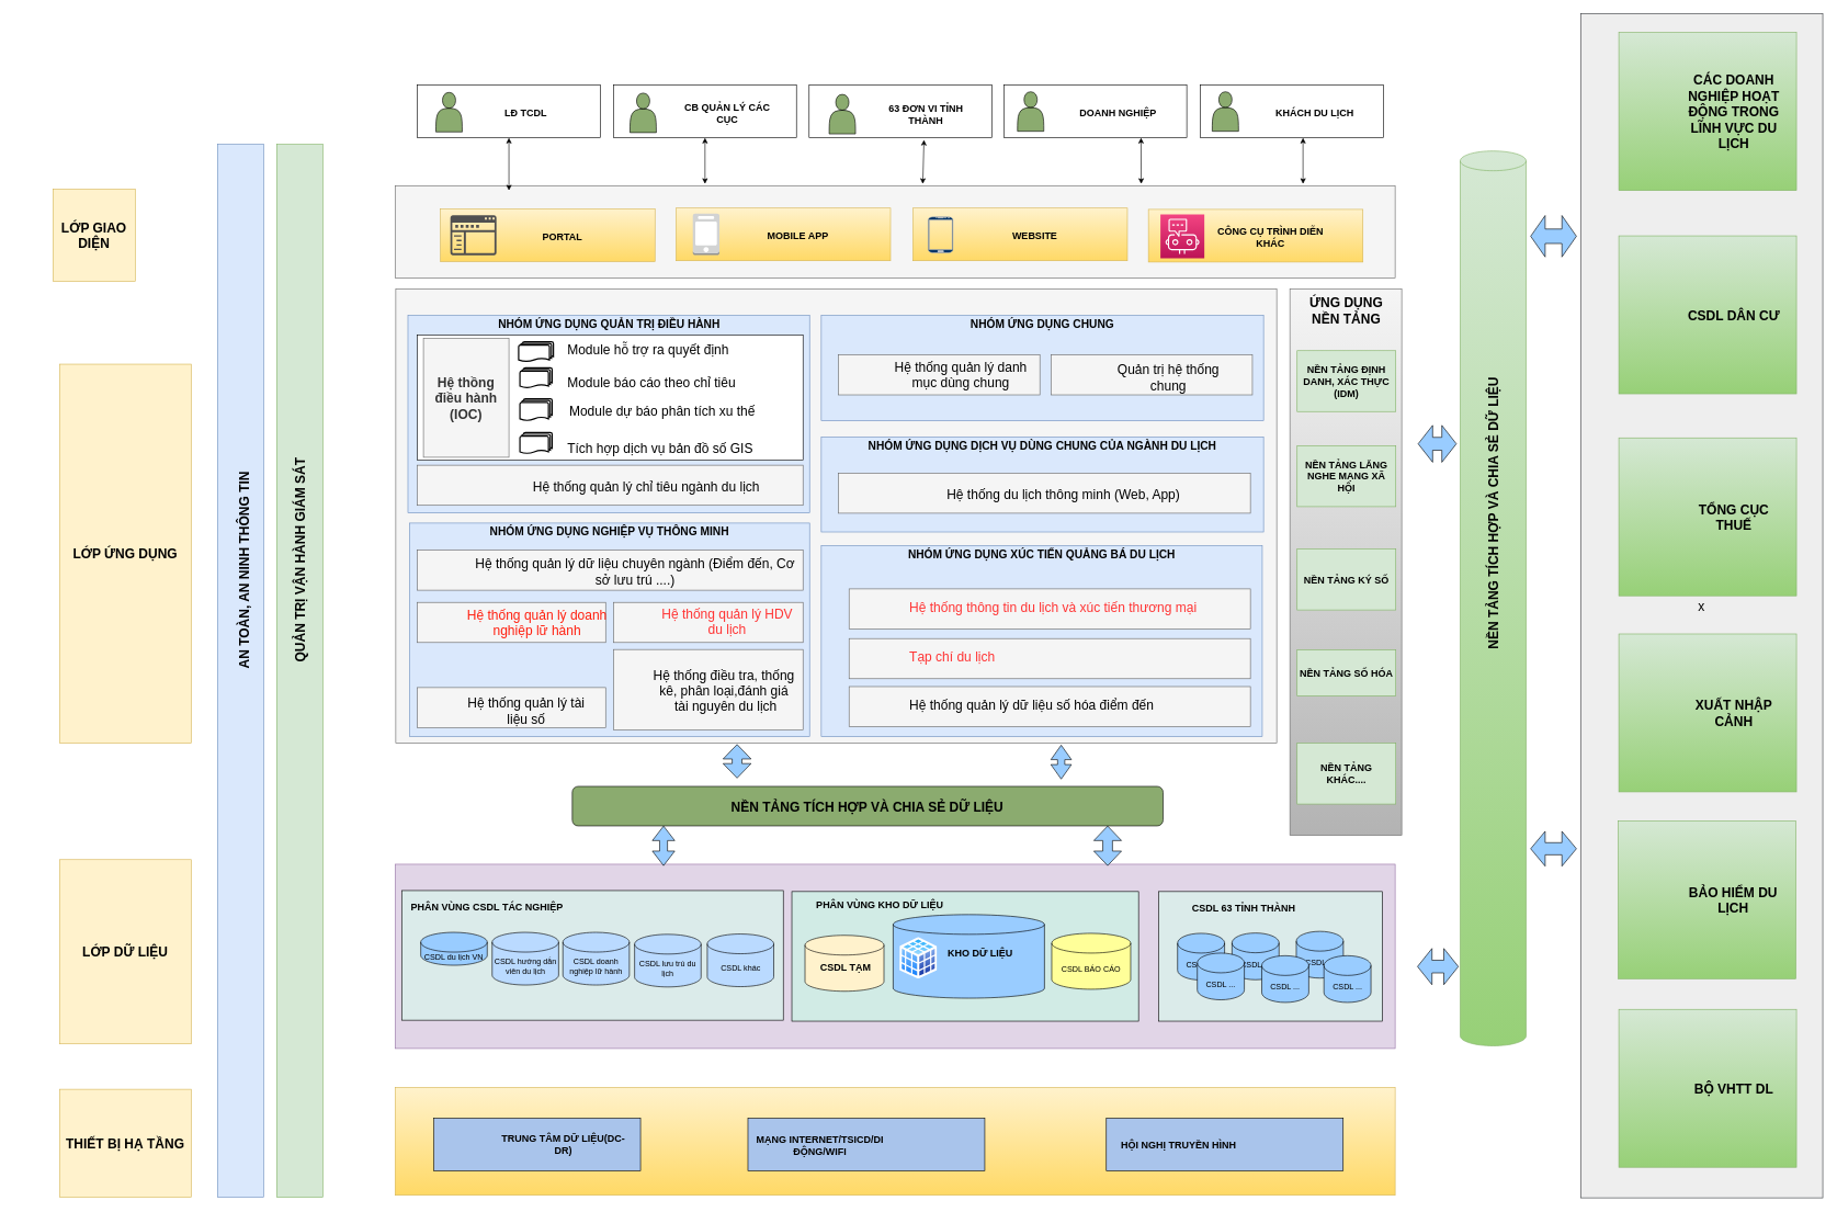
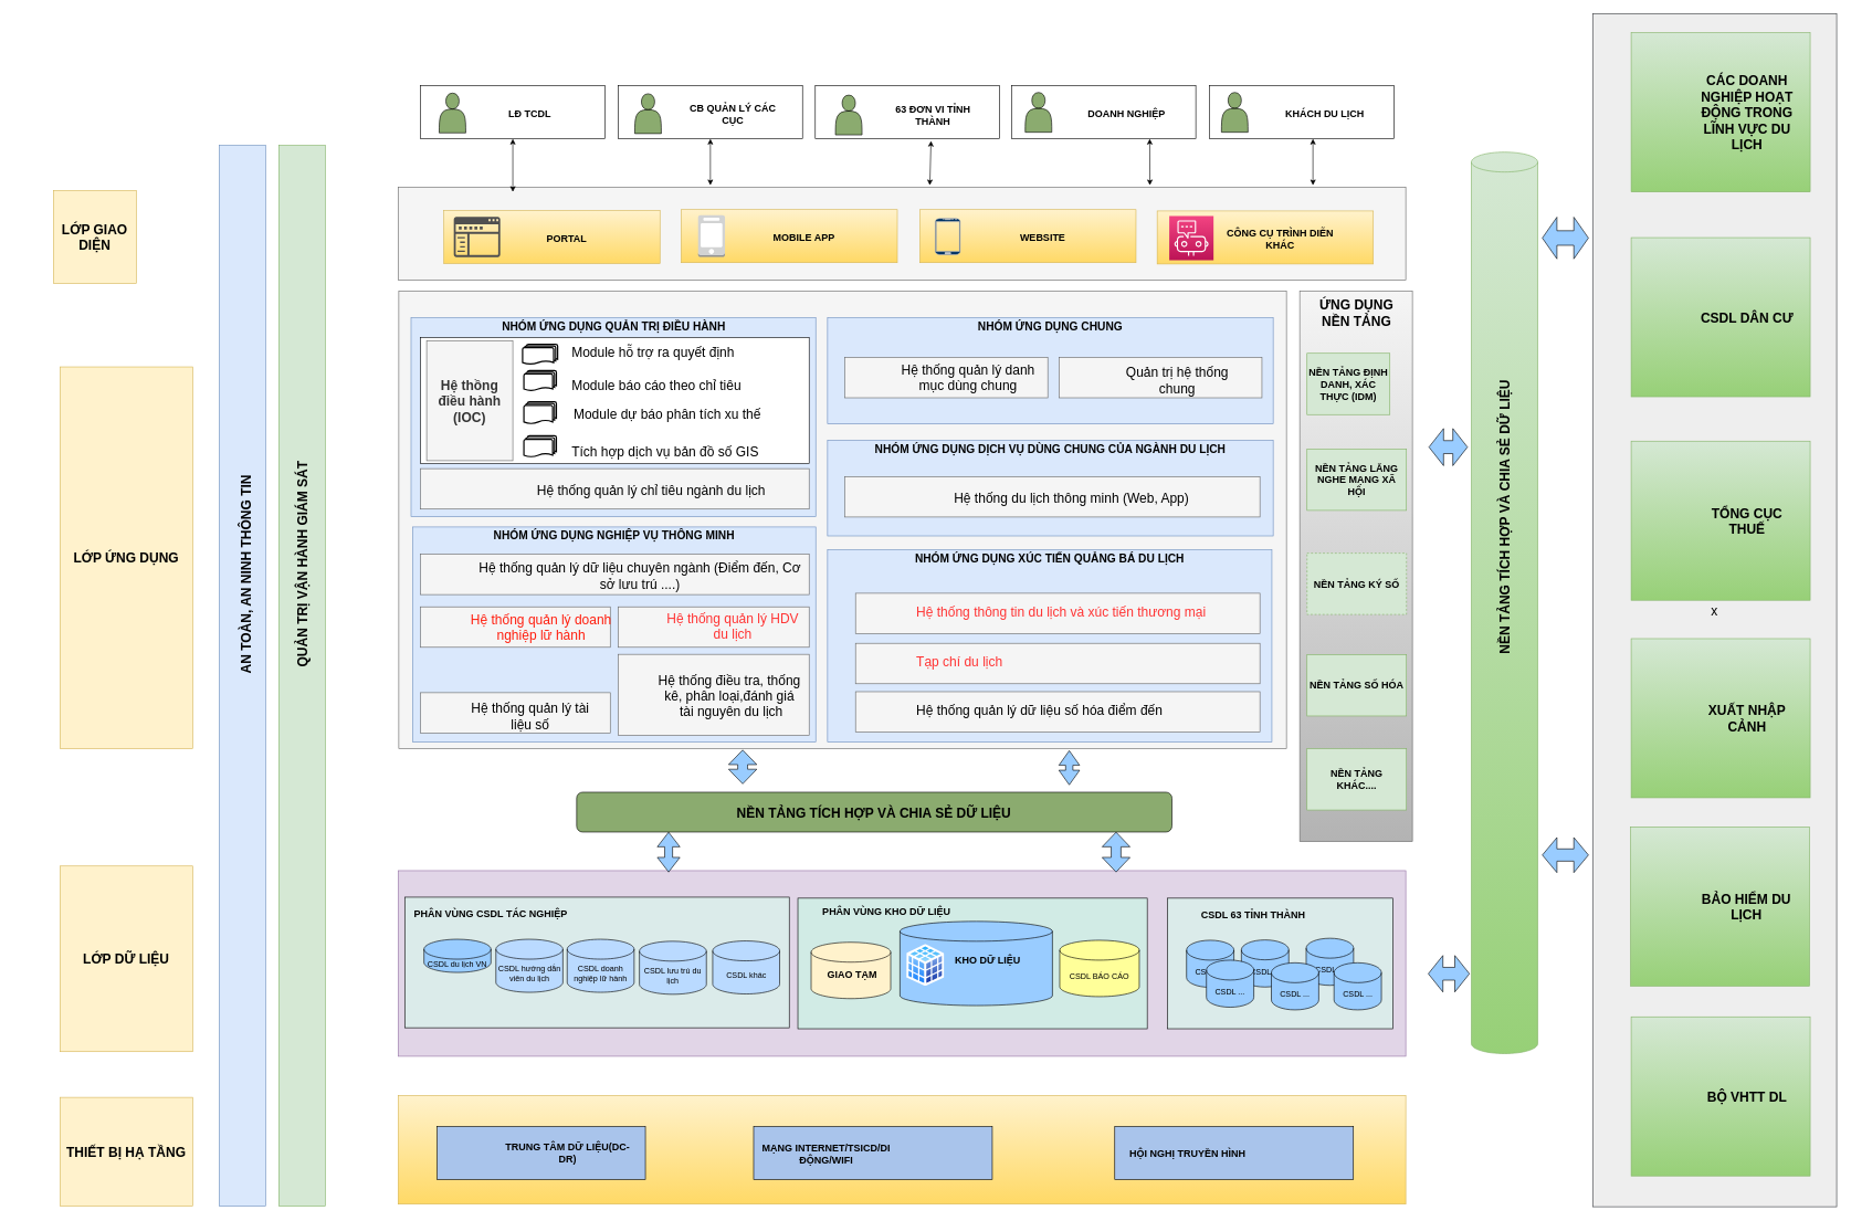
- <mxCell id="109" value="&lt;b&gt;NỀN TẢNG ĐỊNH DANH, XÁC THỰC (IDM)&lt;/b&gt;" style="rounded=0;whiteSpace=wrap;html=1;fontSize=15;fillColor=#d5e8d4;strokeColor=#82b366;" parent="1" vertex="1"><mxGeometry x="1971" y="532.5" width="150" height="92.5" as="geometry" /></mxCell>
+ <mxCell id="109" value="&lt;b&gt;NỀN TẢNG ĐỊNH DANH, XÁC THỰC (IDM)&lt;/b&gt;" style="rounded=0;whiteSpace=wrap;html=1;fontSize=15;fillColor=#d5e8d4;strokeColor=#82b366;" parent="1" vertex="1"><mxGeometry x="1971" y="532.5" width="125" height="92.5" as="geometry" /></mxCell>
- <mxCell id="111" value="&lt;b&gt;NỀN TẢNG KÝ SỐ&lt;/b&gt;" style="rounded=0;whiteSpace=wrap;html=1;fontSize=15;fillColor=#d5e8d4;strokeColor=#82b366;" parent="1" vertex="1"><mxGeometry x="1971" y="834" width="150" height="92.5" as="geometry" /></mxCell>
+ <mxCell id="111" value="&lt;b&gt;NỀN TẢNG KÝ SỐ&lt;/b&gt;" style="rounded=0;whiteSpace=wrap;html=1;fontSize=15;fillColor=#d5e8d4;strokeColor=#82b366;dashed=1;" parent="1" vertex="1"><mxGeometry x="1971" y="834" width="150" height="92.5" as="geometry" /></mxCell>
- <mxCell id="112" value="&lt;b&gt;NỀN TẢNG SỐ HÓA&lt;/b&gt;" style="rounded=0;whiteSpace=wrap;html=1;fontSize=15;fillColor=#d5e8d4;strokeColor=#82b366;" parent="1" vertex="1"><mxGeometry x="1971" y="987.13" width="150" height="70" as="geometry" /></mxCell>
+ <mxCell id="112" value="&lt;b&gt;NỀN TẢNG SỐ HÓA&lt;/b&gt;" style="rounded=0;whiteSpace=wrap;html=1;fontSize=15;fillColor=#d5e8d4;strokeColor=#82b366;" parent="1" vertex="1"><mxGeometry x="1971" y="987.13" width="150" height="92.5" as="geometry" /></mxCell>
- <mxCell id="75" value="&lt;b&gt;CSDL TẠM&lt;br&gt;&lt;/b&gt;" style="text;html=1;strokeColor=none;fillColor=none;align=center;verticalAlign=middle;whiteSpace=wrap;rounded=0;fontSize=15;fontColor=#000000;" parent="1" vertex="1"><mxGeometry x="1222" y="1453.5" width="126" height="30" as="geometry" /></mxCell>
+ <mxCell id="75" value="&lt;b&gt;GIAO TẠM&lt;br&gt;&lt;/b&gt;" style="text;html=1;strokeColor=none;fillColor=none;align=center;verticalAlign=middle;whiteSpace=wrap;rounded=0;fontSize=15;fontColor=#000000;" parent="1" vertex="1"><mxGeometry x="1222" y="1453.5" width="126" height="30" as="geometry" /></mxCell>
